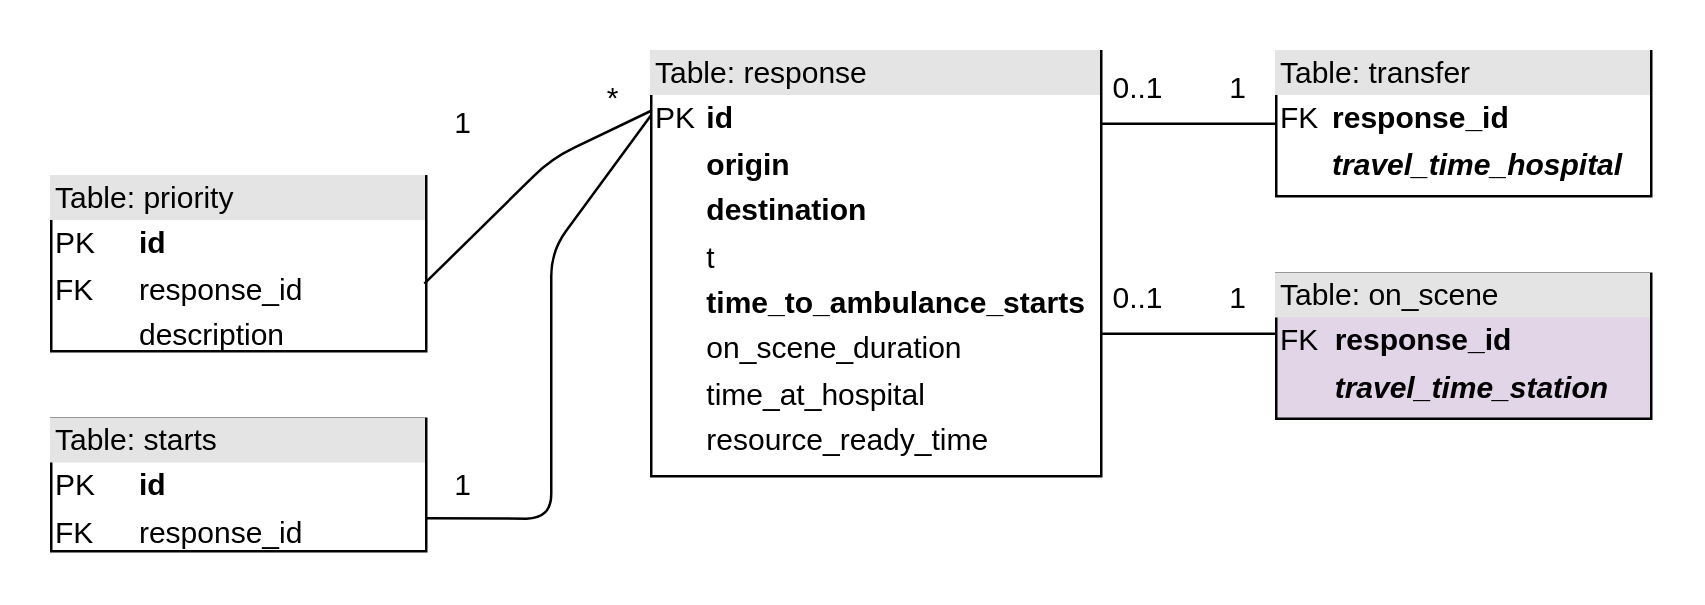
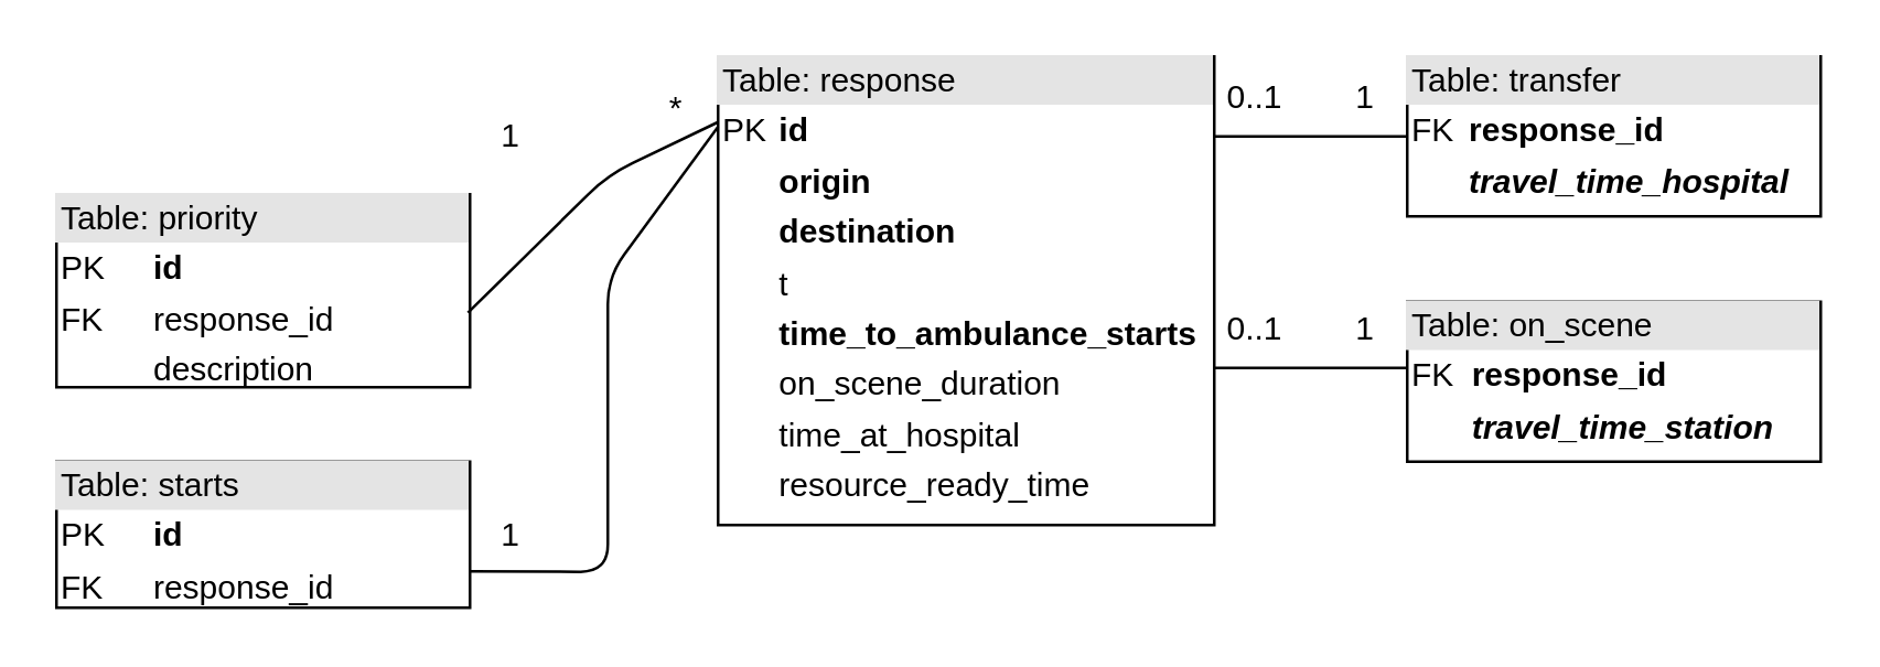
- <mxCell id="14" value="&lt;div style=&quot;box-sizing: border-box ; width: 100% ; background: #e4e4e4 ; padding: 2px&quot;&gt;Table: on_scene&lt;/div&gt;&lt;table style=&quot;width: 100% ; font-size: 1em&quot; cellpadding=&quot;2&quot; cellspacing=&quot;0&quot;&gt;&lt;tbody&gt;&lt;tr&gt;&lt;td&gt;FK&lt;/td&gt;&lt;td&gt;&lt;b&gt;response_id&lt;/b&gt;&lt;/td&gt;&lt;/tr&gt;&lt;tr&gt;&lt;td&gt;&lt;br&gt;&lt;/td&gt;&lt;td&gt;&lt;i&gt;&lt;b&gt;travel_time_station&lt;/b&gt;&lt;/i&gt;&lt;/td&gt;&lt;/tr&gt;&lt;tr&gt;&lt;td&gt;&lt;br&gt;&lt;/td&gt;&lt;td&gt;&lt;/td&gt;&lt;/tr&gt;&lt;/tbody&gt;&lt;/table&gt;" style="verticalAlign=top;align=left;overflow=fill;html=1;fillColor=#e1d5e7;" vertex="1" parent="1"><mxGeometry x="510" y="109" width="150" height="58" as="geometry" /></mxCell>
+ <mxCell id="14" value="&lt;div style=&quot;box-sizing: border-box ; width: 100% ; background: #e4e4e4 ; padding: 2px&quot;&gt;Table: on_scene&lt;/div&gt;&lt;table style=&quot;width: 100% ; font-size: 1em&quot; cellpadding=&quot;2&quot; cellspacing=&quot;0&quot;&gt;&lt;tbody&gt;&lt;tr&gt;&lt;td&gt;FK&lt;/td&gt;&lt;td&gt;&lt;b&gt;response_id&lt;/b&gt;&lt;/td&gt;&lt;/tr&gt;&lt;tr&gt;&lt;td&gt;&lt;br&gt;&lt;/td&gt;&lt;td&gt;&lt;i&gt;&lt;b&gt;travel_time_station&lt;/b&gt;&lt;/i&gt;&lt;/td&gt;&lt;/tr&gt;&lt;tr&gt;&lt;td&gt;&lt;br&gt;&lt;/td&gt;&lt;td&gt;&lt;/td&gt;&lt;/tr&gt;&lt;/tbody&gt;&lt;/table&gt;" style="verticalAlign=top;align=left;overflow=fill;html=1;" vertex="1" parent="1"><mxGeometry x="510" y="109" width="150" height="58" as="geometry" /></mxCell>
